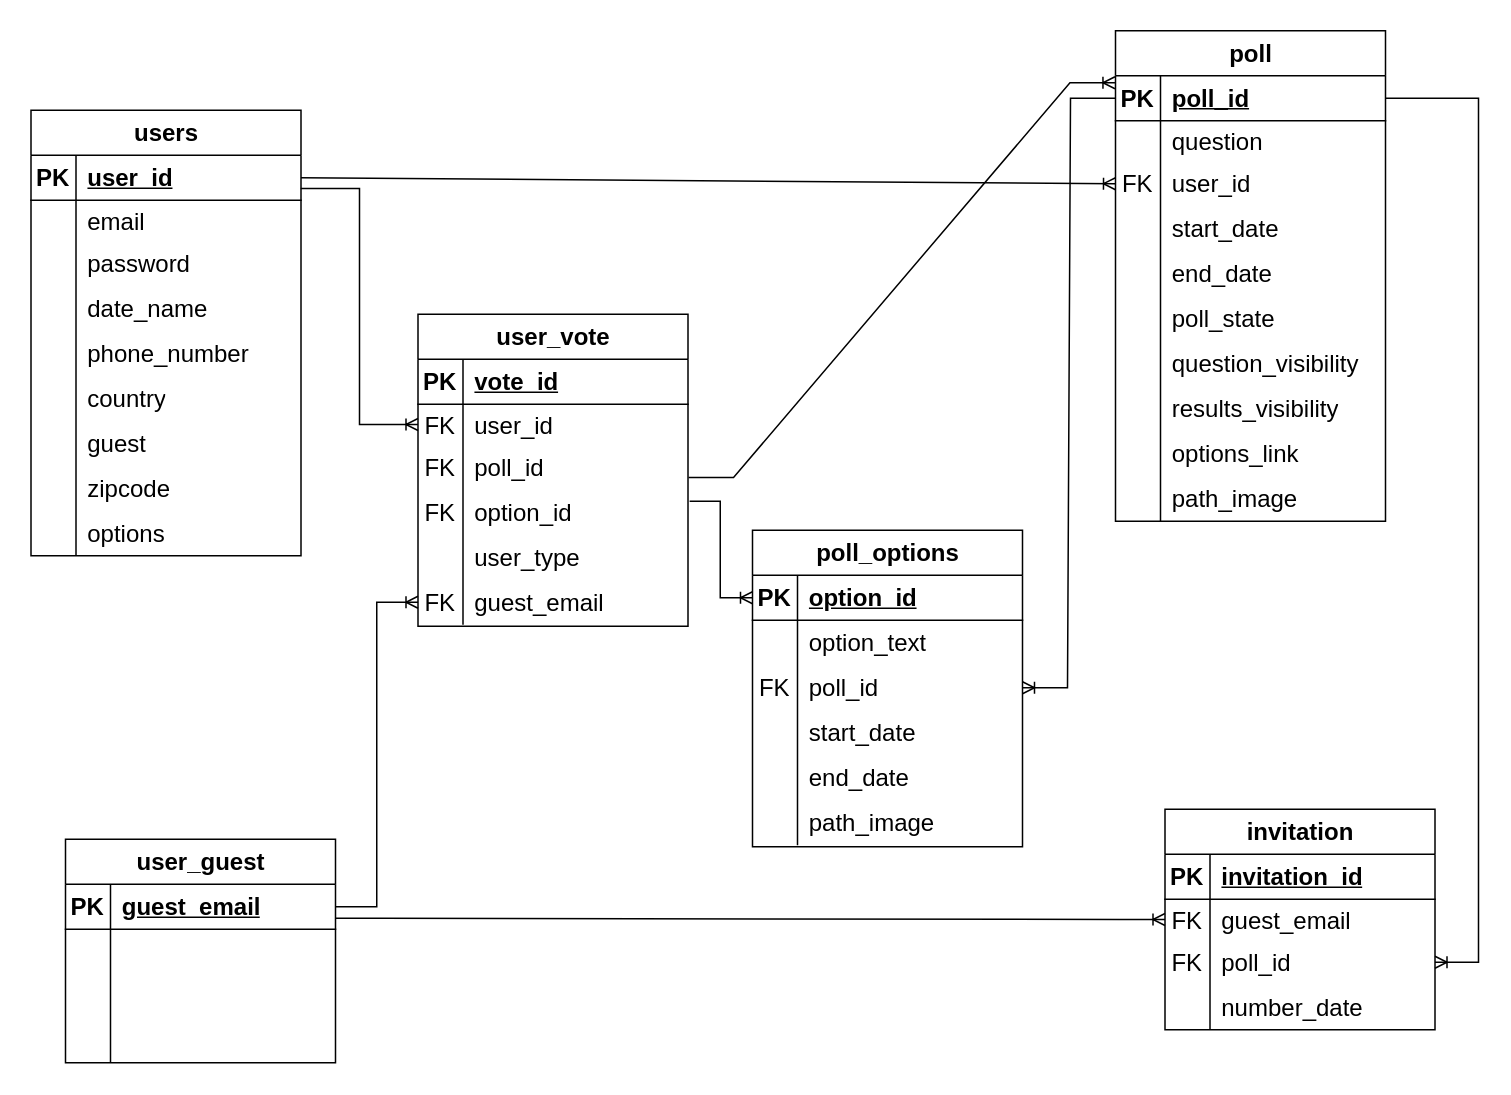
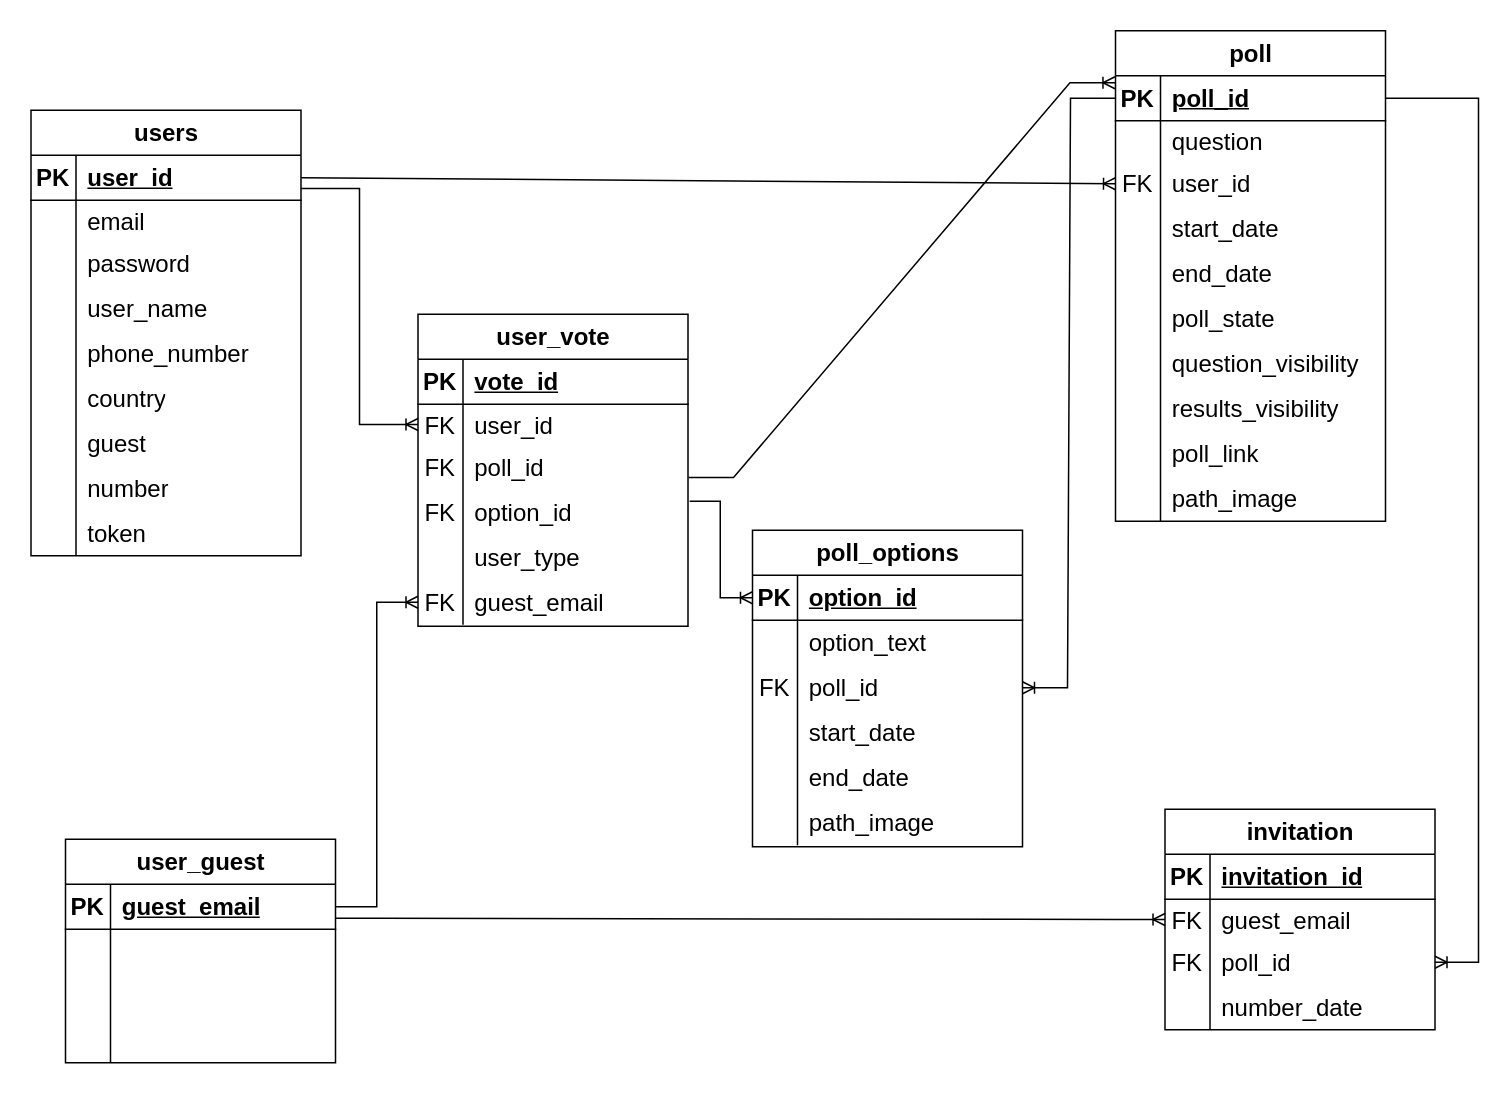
- <mxCell id="14" value="date_name" style="shape=partialRectangle;connectable=0;fillColor=none;top=0;left=0;bottom=0;right=0;align=left;spacingLeft=6;overflow=hidden;whiteSpace=wrap;html=1;fontSize=16;" parent="12" vertex="1"><mxGeometry x="30" width="150" height="30" as="geometry"><mxRectangle width="150" height="30" as="alternateBounds" /></mxGeometry></mxCell>
+ <mxCell id="14" value="user_name" style="shape=partialRectangle;connectable=0;fillColor=none;top=0;left=0;bottom=0;right=0;align=left;spacingLeft=6;overflow=hidden;whiteSpace=wrap;html=1;fontSize=16;" parent="12" vertex="1"><mxGeometry x="30" width="150" height="30" as="geometry"><mxRectangle width="150" height="30" as="alternateBounds" /></mxGeometry></mxCell>
- <mxCell id="57" value="options_link" style="shape=partialRectangle;connectable=0;fillColor=none;top=0;left=0;bottom=0;right=0;align=left;spacingLeft=6;overflow=hidden;whiteSpace=wrap;html=1;fontSize=16;" vertex="1" parent="55"><mxGeometry x="30" width="150" height="30" as="geometry"><mxRectangle width="150" height="30" as="alternateBounds" /></mxGeometry></mxCell>
+ <mxCell id="57" value="poll_link" style="shape=partialRectangle;connectable=0;fillColor=none;top=0;left=0;bottom=0;right=0;align=left;spacingLeft=6;overflow=hidden;whiteSpace=wrap;html=1;fontSize=16;" vertex="1" parent="55"><mxGeometry x="30" width="150" height="30" as="geometry"><mxRectangle width="150" height="30" as="alternateBounds" /></mxGeometry></mxCell>
- <mxCell id="26" value="zipcode" style="shape=partialRectangle;connectable=0;fillColor=none;top=0;left=0;bottom=0;right=0;align=left;spacingLeft=6;overflow=hidden;whiteSpace=wrap;html=1;fontSize=16;" vertex="1" parent="24"><mxGeometry x="30" width="150" height="30" as="geometry"><mxRectangle width="150" height="30" as="alternateBounds" /></mxGeometry></mxCell>
+ <mxCell id="26" value="number" style="shape=partialRectangle;connectable=0;fillColor=none;top=0;left=0;bottom=0;right=0;align=left;spacingLeft=6;overflow=hidden;whiteSpace=wrap;html=1;fontSize=16;" vertex="1" parent="24"><mxGeometry x="30" width="150" height="30" as="geometry"><mxRectangle width="150" height="30" as="alternateBounds" /></mxGeometry></mxCell>
- <mxCell id="29" value="options" style="shape=partialRectangle;connectable=0;fillColor=none;top=0;left=0;bottom=0;right=0;align=left;spacingLeft=6;overflow=hidden;whiteSpace=wrap;html=1;fontSize=16;" vertex="1" parent="27"><mxGeometry x="30" width="150" height="30" as="geometry"><mxRectangle width="150" height="30" as="alternateBounds" /></mxGeometry></mxCell>
+ <mxCell id="29" value="token" style="shape=partialRectangle;connectable=0;fillColor=none;top=0;left=0;bottom=0;right=0;align=left;spacingLeft=6;overflow=hidden;whiteSpace=wrap;html=1;fontSize=16;" vertex="1" parent="27"><mxGeometry x="30" width="150" height="30" as="geometry"><mxRectangle width="150" height="30" as="alternateBounds" /></mxGeometry></mxCell>
